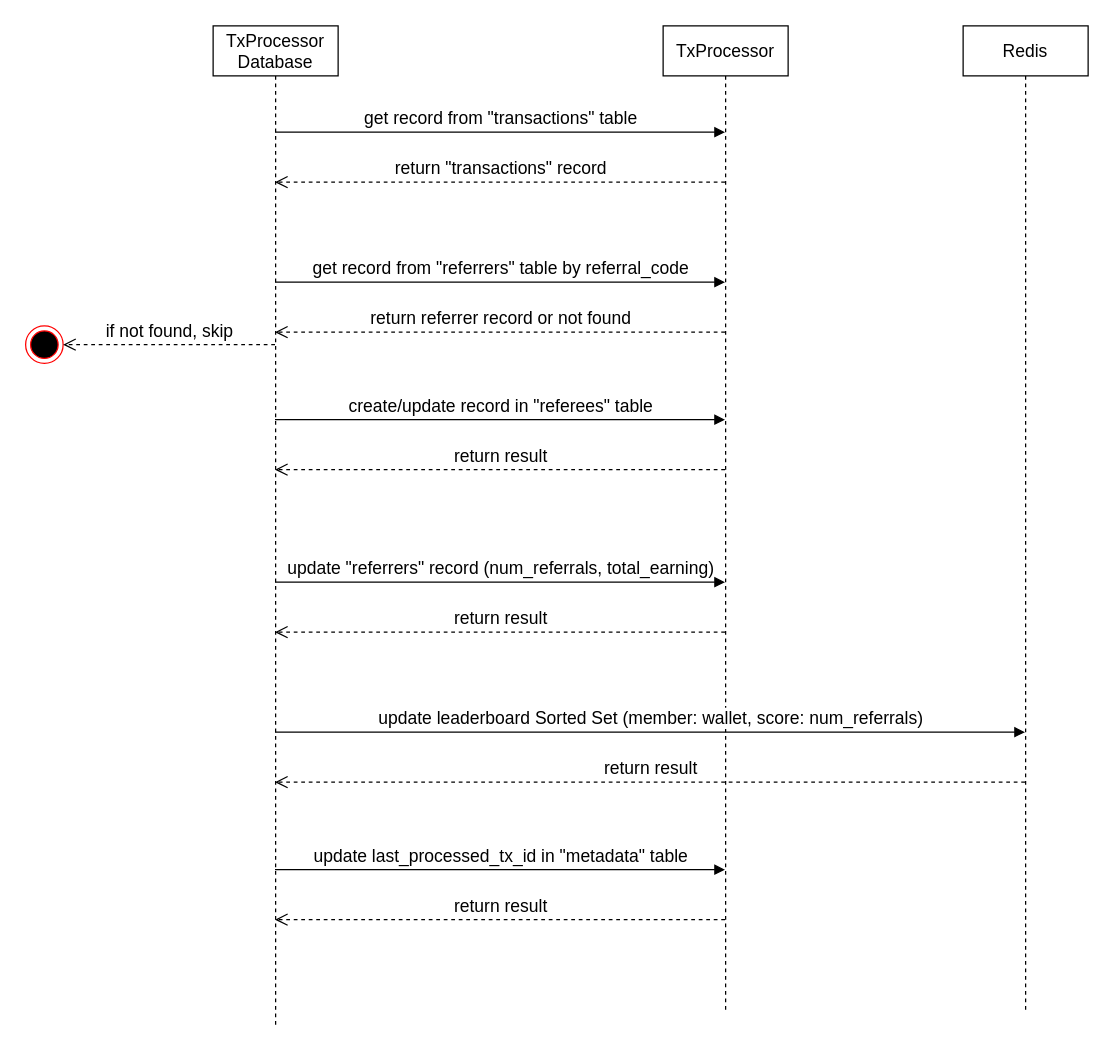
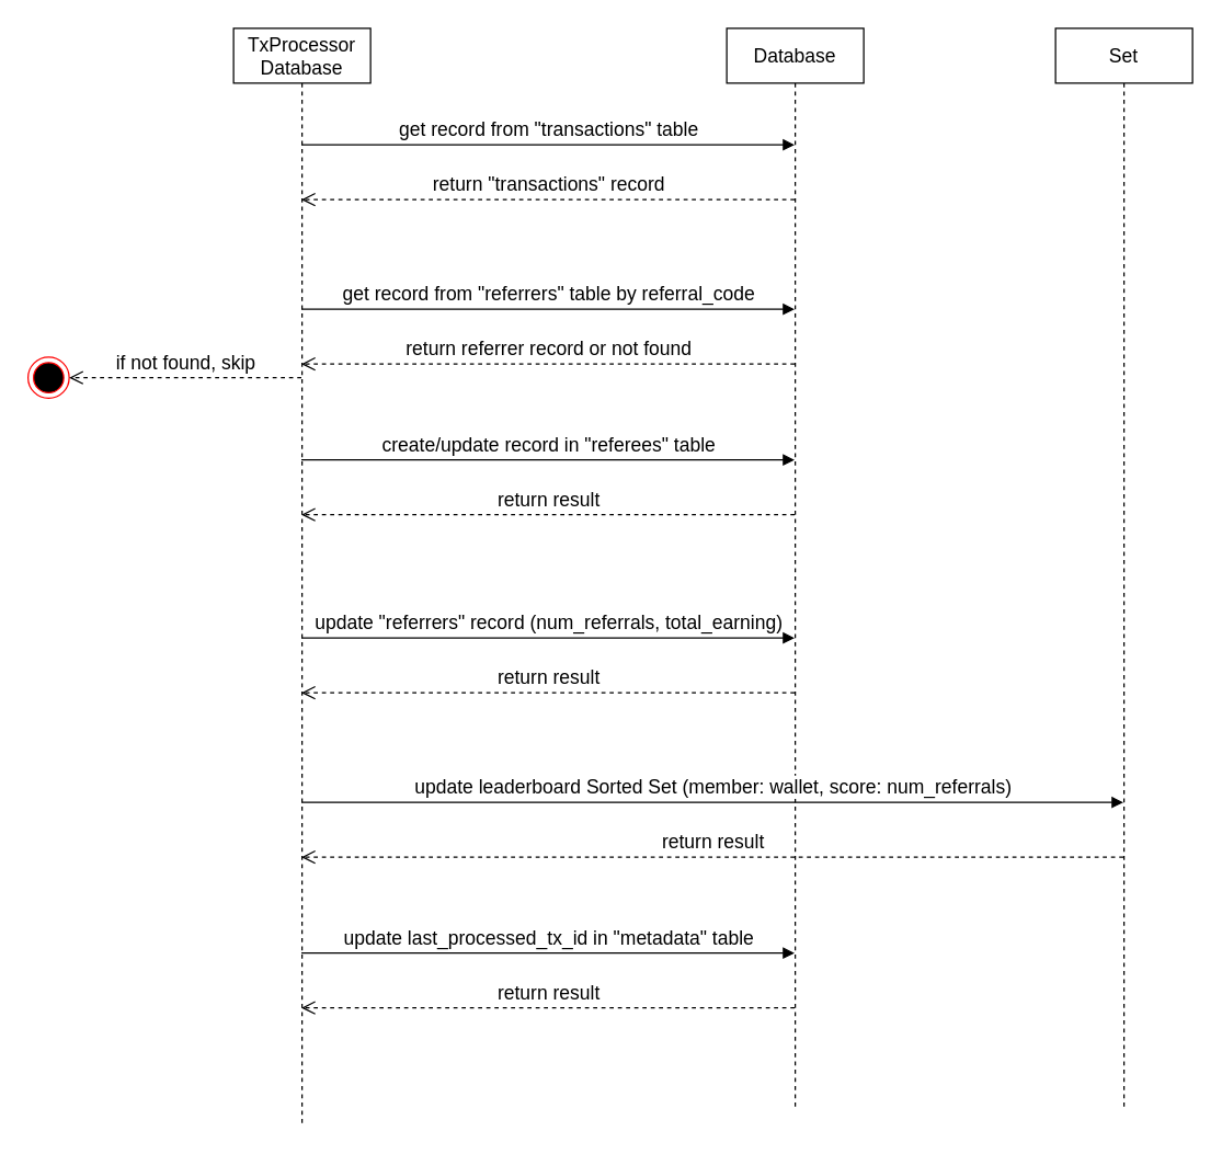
- <mxCell id="3" value="TxProcessor" style="shape=umlLifeline;perimeter=lifelinePerimeter;whiteSpace=wrap;html=1;container=1;collapsible=0;recursiveResize=0;outlineConnect=0;fontSize=14;" parent="1" vertex="1"><mxGeometry x="530" y="20" width="100" height="790" as="geometry" /></mxCell>
+ <mxCell id="3" value="Database" style="shape=umlLifeline;perimeter=lifelinePerimeter;whiteSpace=wrap;html=1;container=1;collapsible=0;recursiveResize=0;outlineConnect=0;fontSize=14;" parent="1" vertex="1"><mxGeometry x="530" y="20" width="100" height="790" as="geometry" /></mxCell>
- <mxCell id="4" value="Redis" style="shape=umlLifeline;perimeter=lifelinePerimeter;whiteSpace=wrap;html=1;container=1;collapsible=0;recursiveResize=0;outlineConnect=0;fontSize=14;" parent="1" vertex="1"><mxGeometry x="770" y="20" width="100" height="790" as="geometry" /></mxCell>
+ <mxCell id="4" value="Set" style="shape=umlLifeline;perimeter=lifelinePerimeter;whiteSpace=wrap;html=1;container=1;collapsible=0;recursiveResize=0;outlineConnect=0;fontSize=14;" parent="1" vertex="1"><mxGeometry x="770" y="20" width="100" height="790" as="geometry" /></mxCell>
